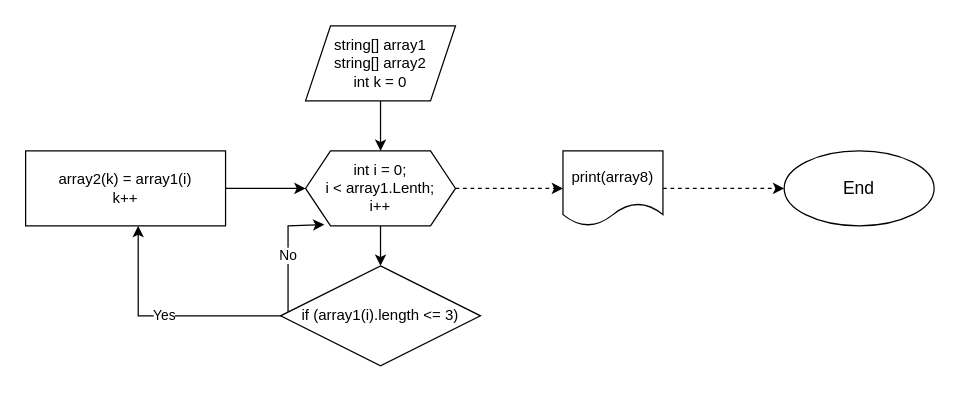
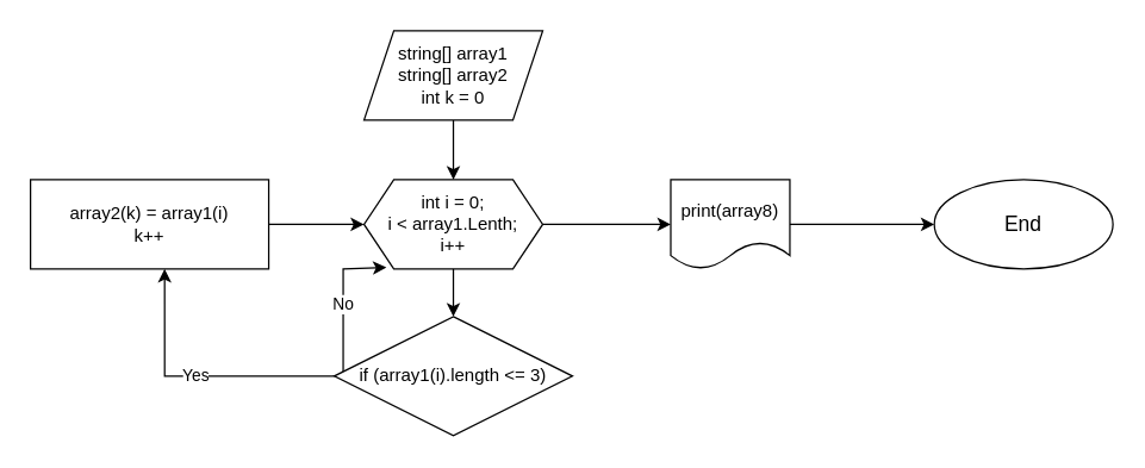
- <mxCell id="4" value="" style="edgeStyle=orthogonalEdgeStyle;rounded=0;orthogonalLoop=1;jettySize=auto;html=1;dashed=1;" edge="1" parent="1" source="6" target="13"><mxGeometry relative="1" as="geometry" /></mxCell>
+ <mxCell id="4" value="" style="edgeStyle=orthogonalEdgeStyle;rounded=0;orthogonalLoop=1;jettySize=auto;html=1;" edge="1" parent="1" source="6" target="13"><mxGeometry relative="1" as="geometry" /></mxCell>
- <mxCell id="12" value="" style="edgeStyle=orthogonalEdgeStyle;rounded=0;orthogonalLoop=1;jettySize=auto;html=1;dashed=1;" edge="1" parent="1" source="13" target="14"><mxGeometry relative="1" as="geometry" /></mxCell>
+ <mxCell id="12" value="" style="edgeStyle=orthogonalEdgeStyle;rounded=0;orthogonalLoop=1;jettySize=auto;html=1;" edge="1" parent="1" source="13" target="14"><mxGeometry relative="1" as="geometry" /></mxCell>
